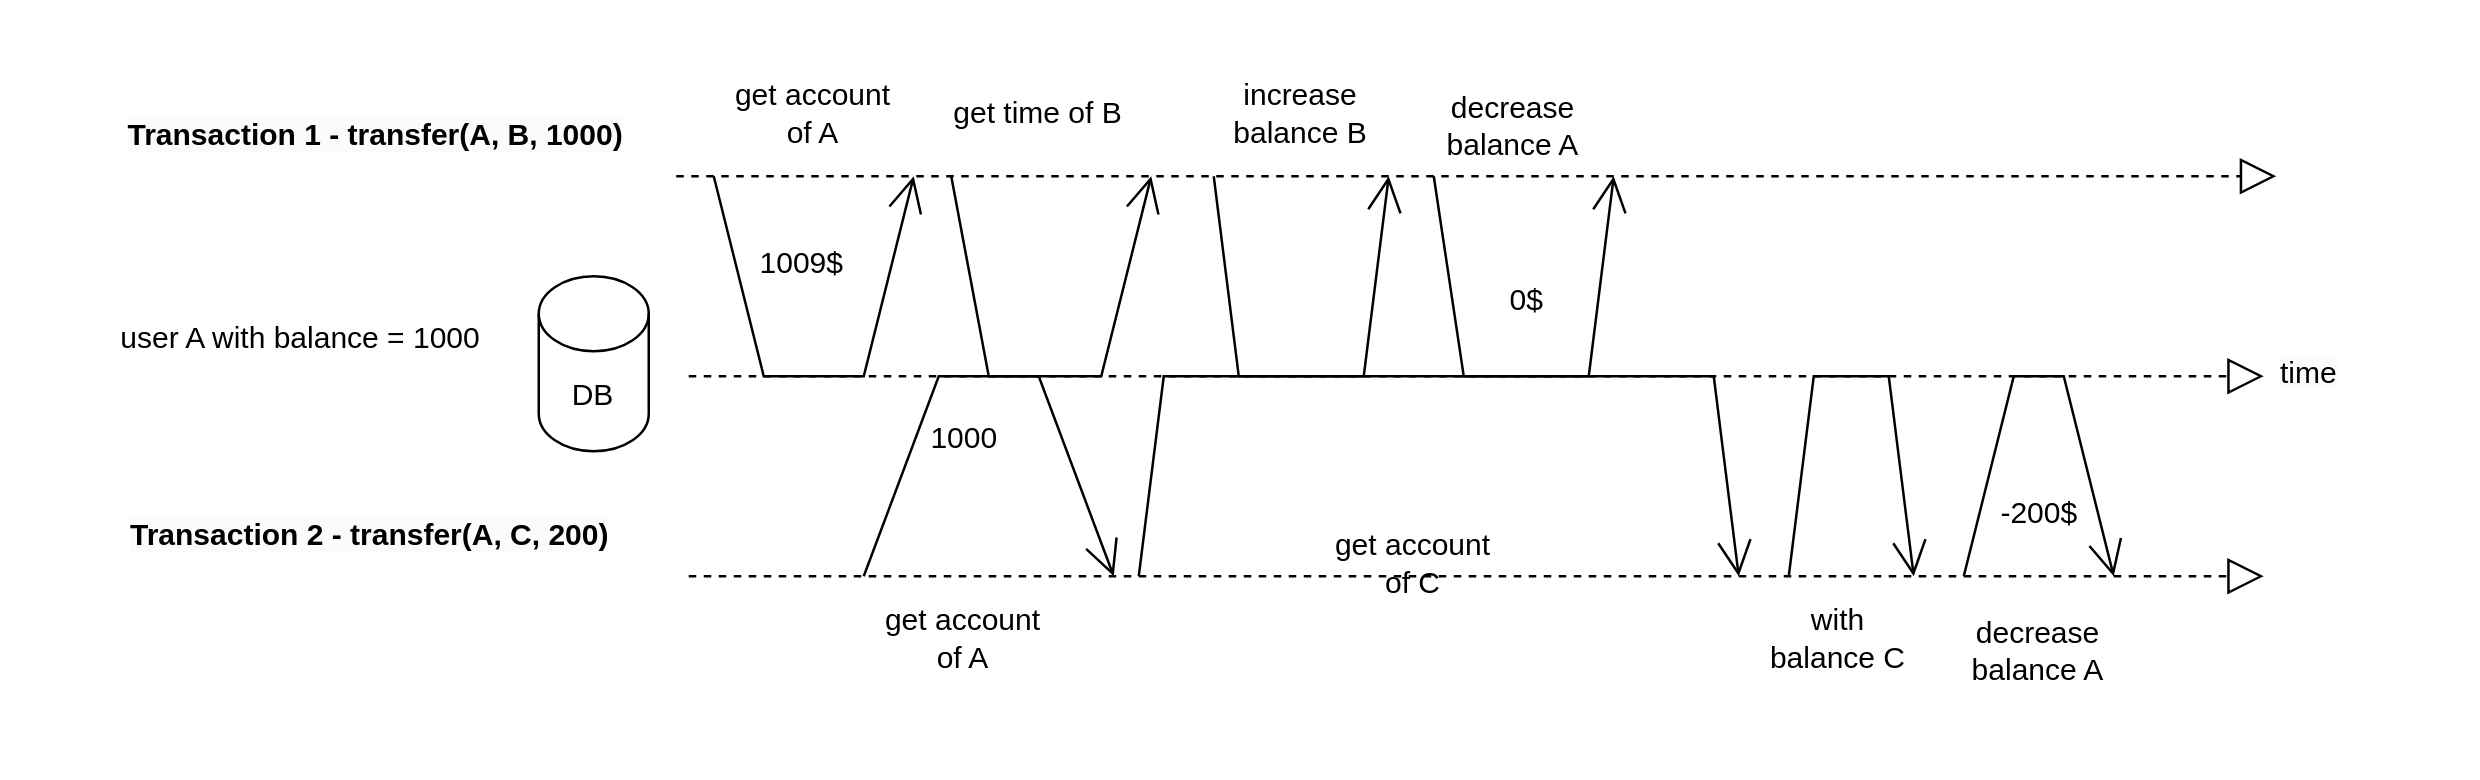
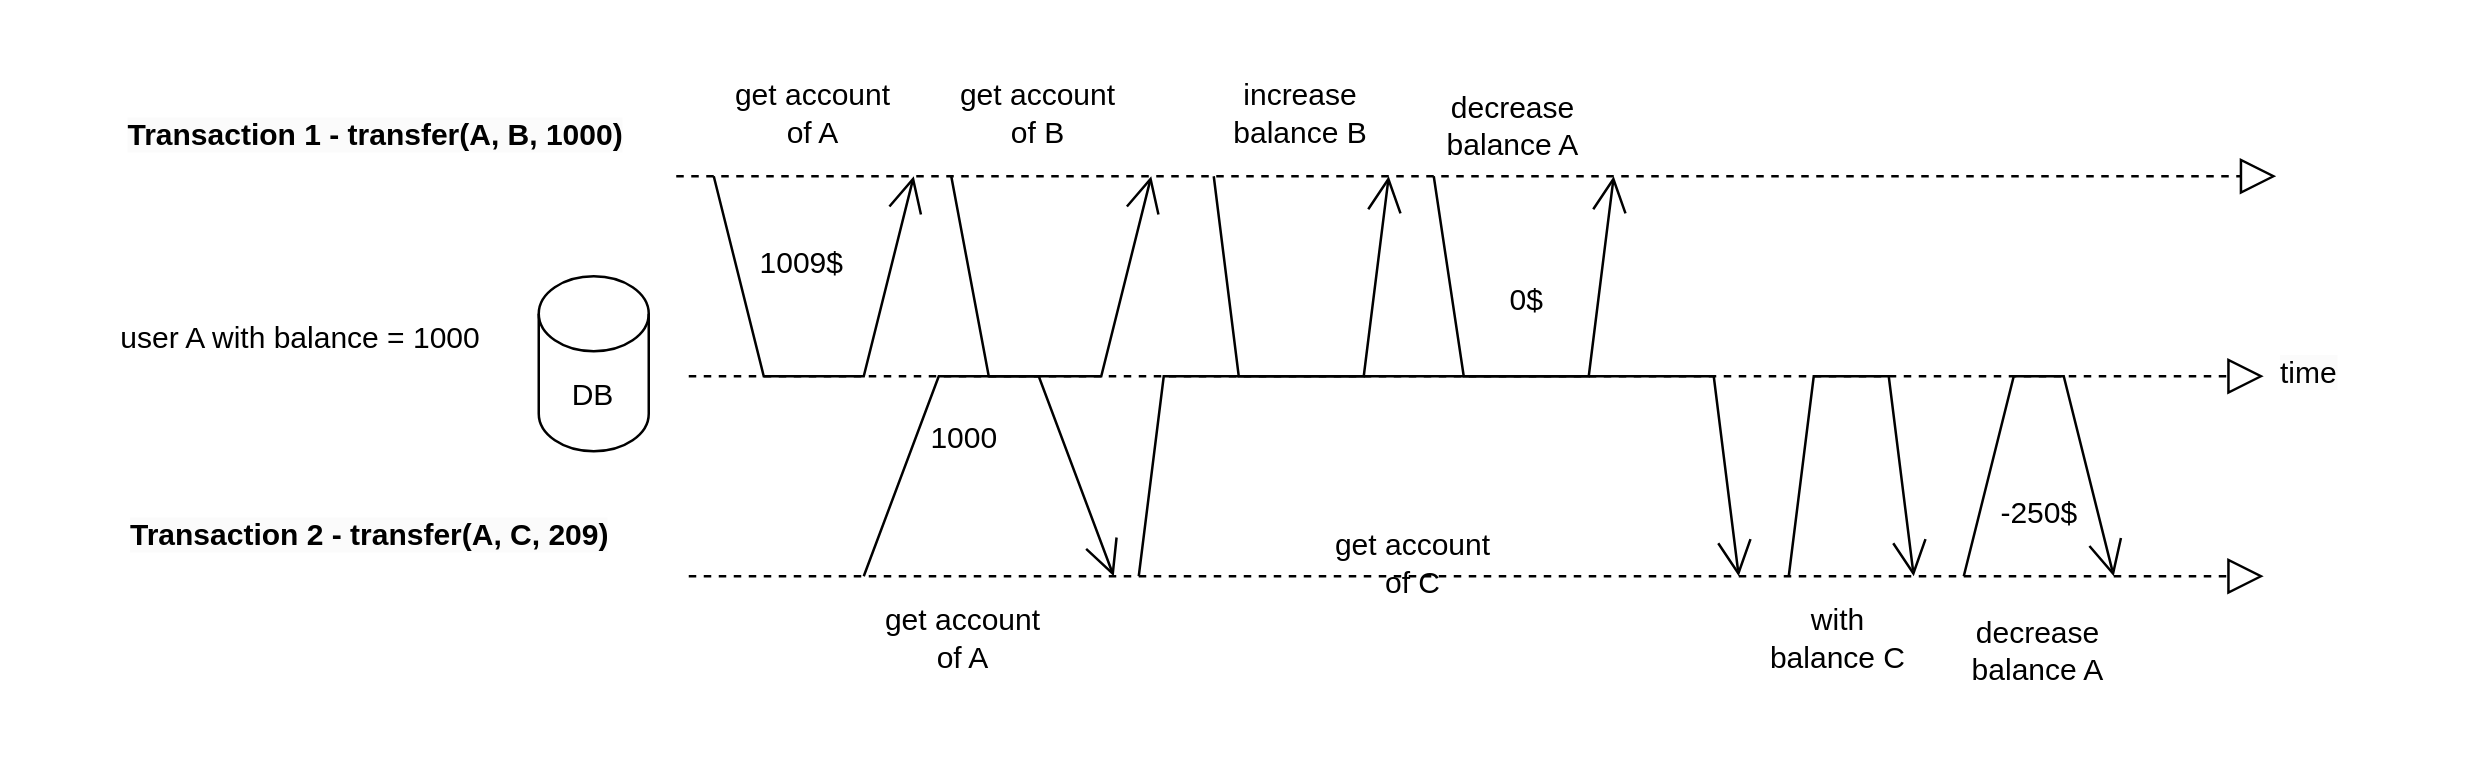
- <mxCell id="24" value="get time of B" style="text;html=1;strokeColor=none;fillColor=none;align=center;verticalAlign=middle;whiteSpace=wrap;rounded=0;" vertex="1" parent="1"><mxGeometry x="380" width="70" height="30" as="geometry" y="30" /></mxCell>
+ <mxCell id="24" value="get account of B" style="text;html=1;strokeColor=none;fillColor=none;align=center;verticalAlign=middle;whiteSpace=wrap;rounded=0;" vertex="1" parent="1"><mxGeometry x="380" width="70" height="30" as="geometry" y="30" /></mxCell>
- <mxCell id="27" value="-200$" style="text;html=1;align=center;verticalAlign=middle;resizable=0;points=[];autosize=1;strokeColor=none;fillColor=none;" vertex="1" parent="1"><mxGeometry x="790" y="190" width="50" height="30" as="geometry" /></mxCell>
+ <mxCell id="27" value="-250$" style="text;html=1;align=center;verticalAlign=middle;resizable=0;points=[];autosize=1;strokeColor=none;fillColor=none;" vertex="1" parent="1"><mxGeometry x="790" y="190" width="50" height="30" as="geometry" /></mxCell>
- <mxCell id="8" value="&lt;meta charset=&quot;utf-8&quot;&gt;&lt;span style=&quot;color: rgb(0, 0, 0); font-family: Helvetica; font-size: 12px; font-style: normal; font-variant-ligatures: normal; font-variant-caps: normal; letter-spacing: normal; orphans: 2; text-align: center; text-indent: 0px; text-transform: none; widows: 2; word-spacing: 0px; -webkit-text-stroke-width: 0px; background-color: rgb(251, 251, 251); text-decoration-thickness: initial; text-decoration-style: initial; text-decoration-color: initial; float: none; display: inline !important;&quot;&gt;Transaction 2 -&amp;nbsp;transfer(A, C, 200)&lt;/span&gt;" style="text;whiteSpace=wrap;html=1;fontStyle=1" vertex="1" parent="1"><mxGeometry x="50" y="200" width="220" height="40" as="geometry" /></mxCell>
+ <mxCell id="8" value="&lt;meta charset=&quot;utf-8&quot;&gt;&lt;span style=&quot;color: rgb(0, 0, 0); font-family: Helvetica; font-size: 12px; font-style: normal; font-variant-ligatures: normal; font-variant-caps: normal; letter-spacing: normal; orphans: 2; text-align: center; text-indent: 0px; text-transform: none; widows: 2; word-spacing: 0px; -webkit-text-stroke-width: 0px; background-color: rgb(251, 251, 251); text-decoration-thickness: initial; text-decoration-style: initial; text-decoration-color: initial; float: none; display: inline !important;&quot;&gt;Transaction 2 -&amp;nbsp;transfer(A, C, 209)&lt;/span&gt;" style="text;whiteSpace=wrap;html=1;fontStyle=1" vertex="1" parent="1"><mxGeometry x="50" y="200" width="220" height="40" as="geometry" /></mxCell>
